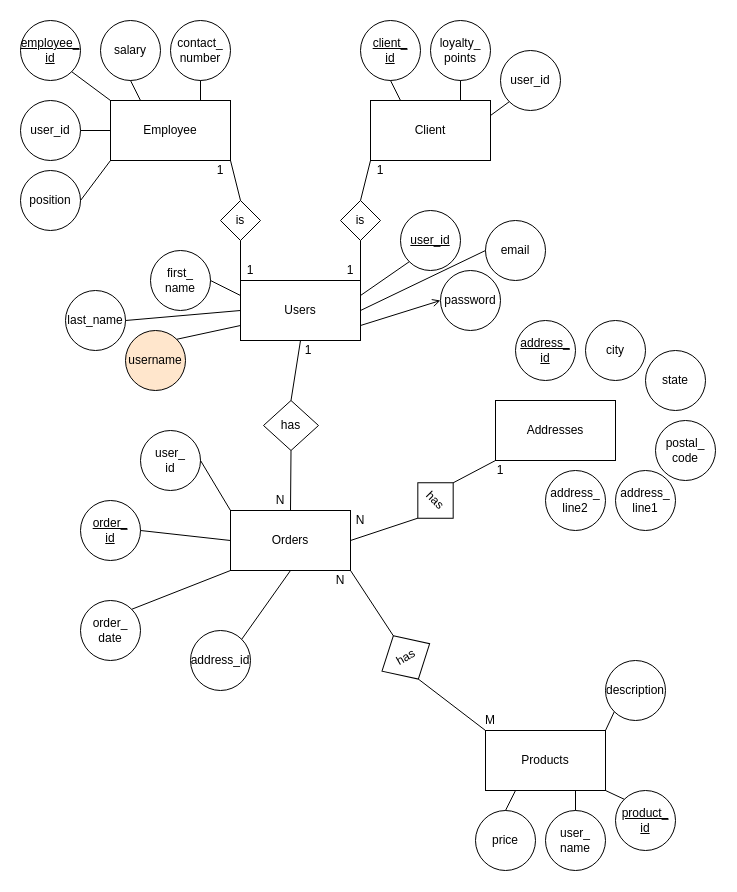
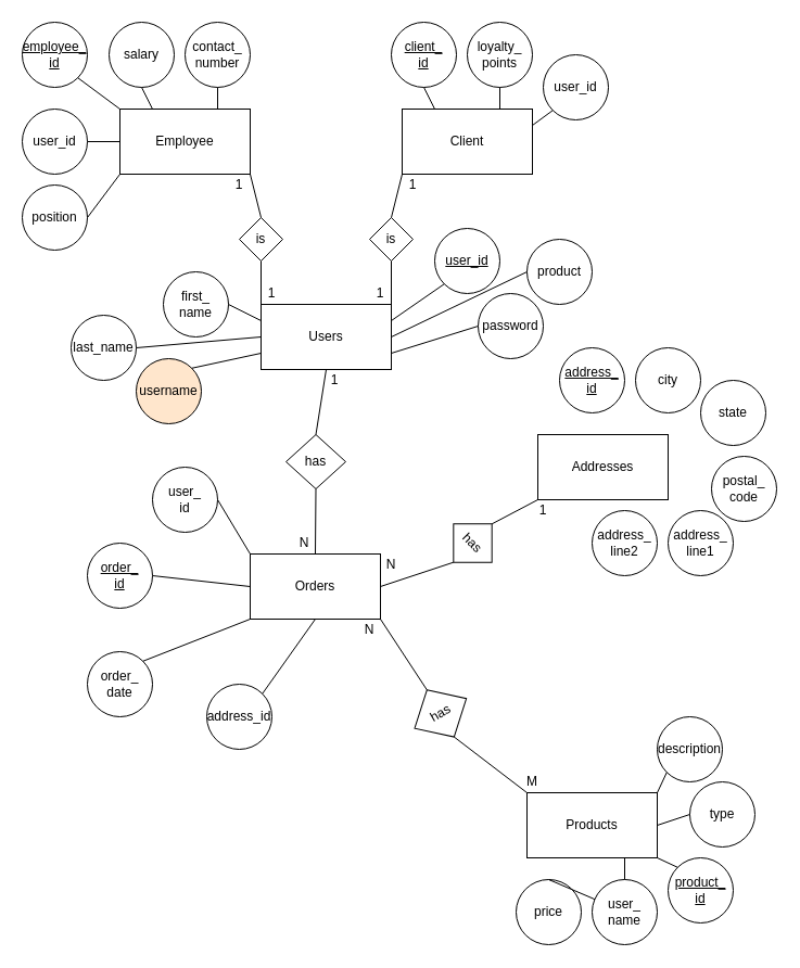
- <mxCell id="10" value="email" style="ellipse;whiteSpace=wrap;html=1;aspect=fixed;" parent="1" vertex="1"><mxGeometry x="485" y="220" width="60" height="60" as="geometry" /></mxCell>
+ <mxCell id="10" value="product" style="ellipse;whiteSpace=wrap;html=1;aspect=fixed;" parent="1" vertex="1"><mxGeometry x="485" y="220" width="60" height="60" as="geometry" /></mxCell>
- <mxCell id="41" value="" style="endArrow=open;html=1;rounded=0;entryX=0;entryY=0.5;entryDx=0;entryDy=0;exitX=1;exitY=0.75;exitDx=0;exitDy=0;" parent="1" source="2" target="8" edge="1"><mxGeometry width="50" height="50" relative="1" as="geometry"><mxPoint x="310" y="350" as="sourcePoint" /><mxPoint x="300" y="360" as="targetPoint" /><Array as="points" /></mxGeometry></mxCell>
+ <mxCell id="41" value="" style="endArrow=none;html=1;rounded=0;entryX=0;entryY=0.5;entryDx=0;entryDy=0;exitX=1;exitY=0.75;exitDx=0;exitDy=0;" parent="1" source="2" target="8" edge="1"><mxGeometry width="50" height="50" relative="1" as="geometry"><mxPoint x="310" y="350" as="sourcePoint" /><mxPoint x="300" y="360" as="targetPoint" /><Array as="points" /></mxGeometry></mxCell>
+ <mxCell id="49" value="type" style="ellipse;whiteSpace=wrap;html=1;" parent="1" vertex="1"><mxGeometry x="635" y="720" width="60" height="60" as="geometry" /></mxCell>
+ <mxCell id="53" value="" style="endArrow=none;html=1;rounded=0;entryX=0;entryY=0.5;entryDx=0;entryDy=0;exitX=1;exitY=0.5;exitDx=0;exitDy=0;" parent="1" source="46" target="49" edge="1"><mxGeometry width="50" height="50" relative="1" as="geometry"><mxPoint x="485" y="710" as="sourcePoint" /><mxPoint x="535" y="660" as="targetPoint" /></mxGeometry></mxCell>
- <mxCell id="56" value="" style="endArrow=none;html=1;rounded=0;entryX=0.25;entryY=1;entryDx=0;entryDy=0;exitX=0.5;exitY=0;exitDx=0;exitDy=0;" parent="1" source="50" target="46" edge="1"><mxGeometry width="50" height="50" relative="1" as="geometry"><mxPoint x="485" y="710" as="sourcePoint" /><mxPoint x="535" y="660" as="targetPoint" /></mxGeometry></mxCell>
+ <mxCell id="56" value="" style="endArrow=none;html=1;rounded=0;exitX=0.5;exitY=0;exitDx=0;exitDy=0;" parent="1" source="50" target="48" edge="1"><mxGeometry width="50" height="50" relative="1" as="geometry"><mxPoint x="485" y="710" as="sourcePoint" /><mxPoint x="535" y="660" as="targetPoint" /></mxGeometry></mxCell>
